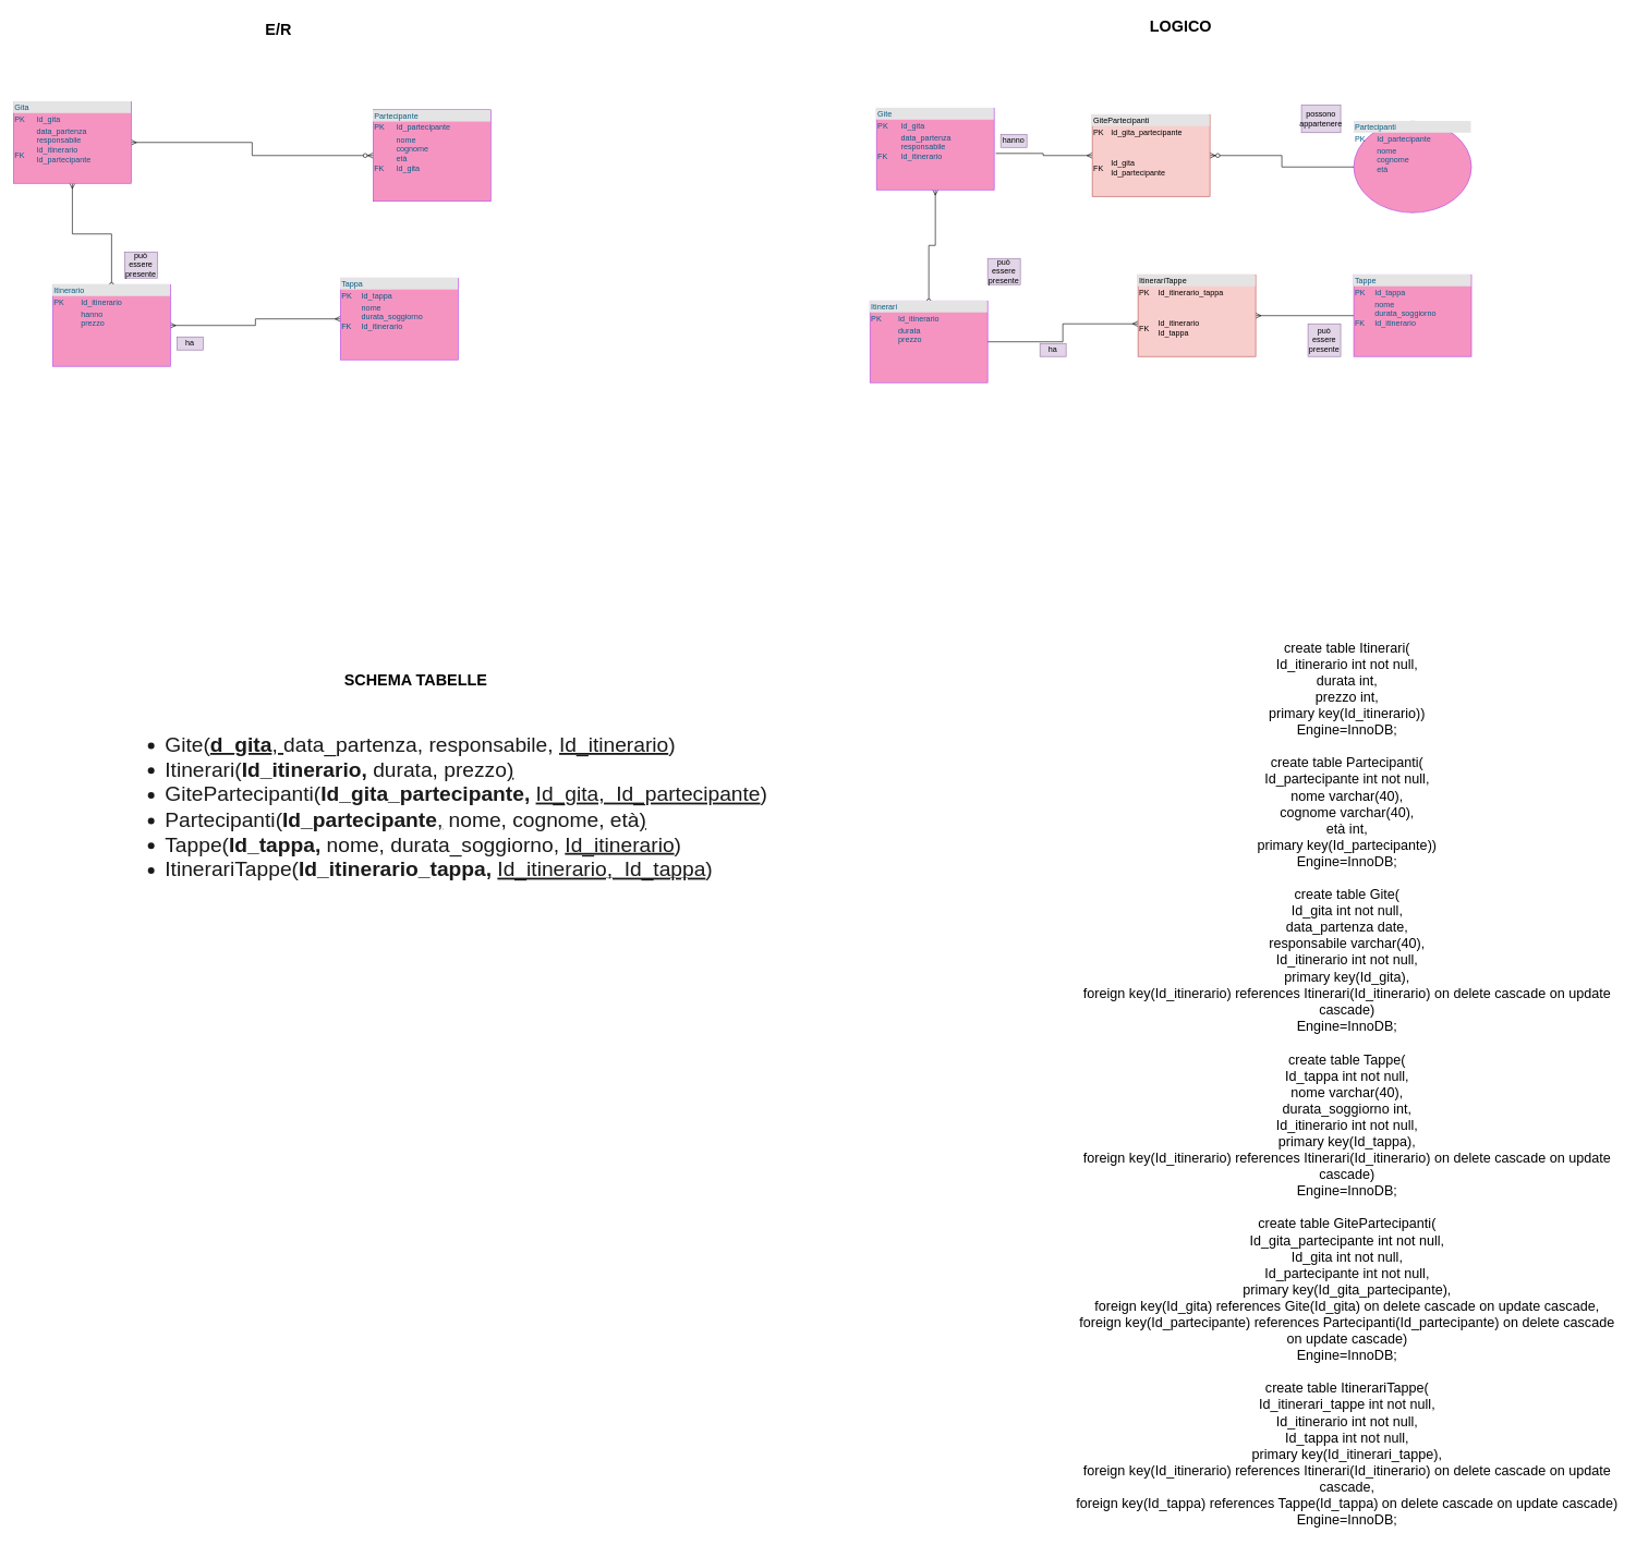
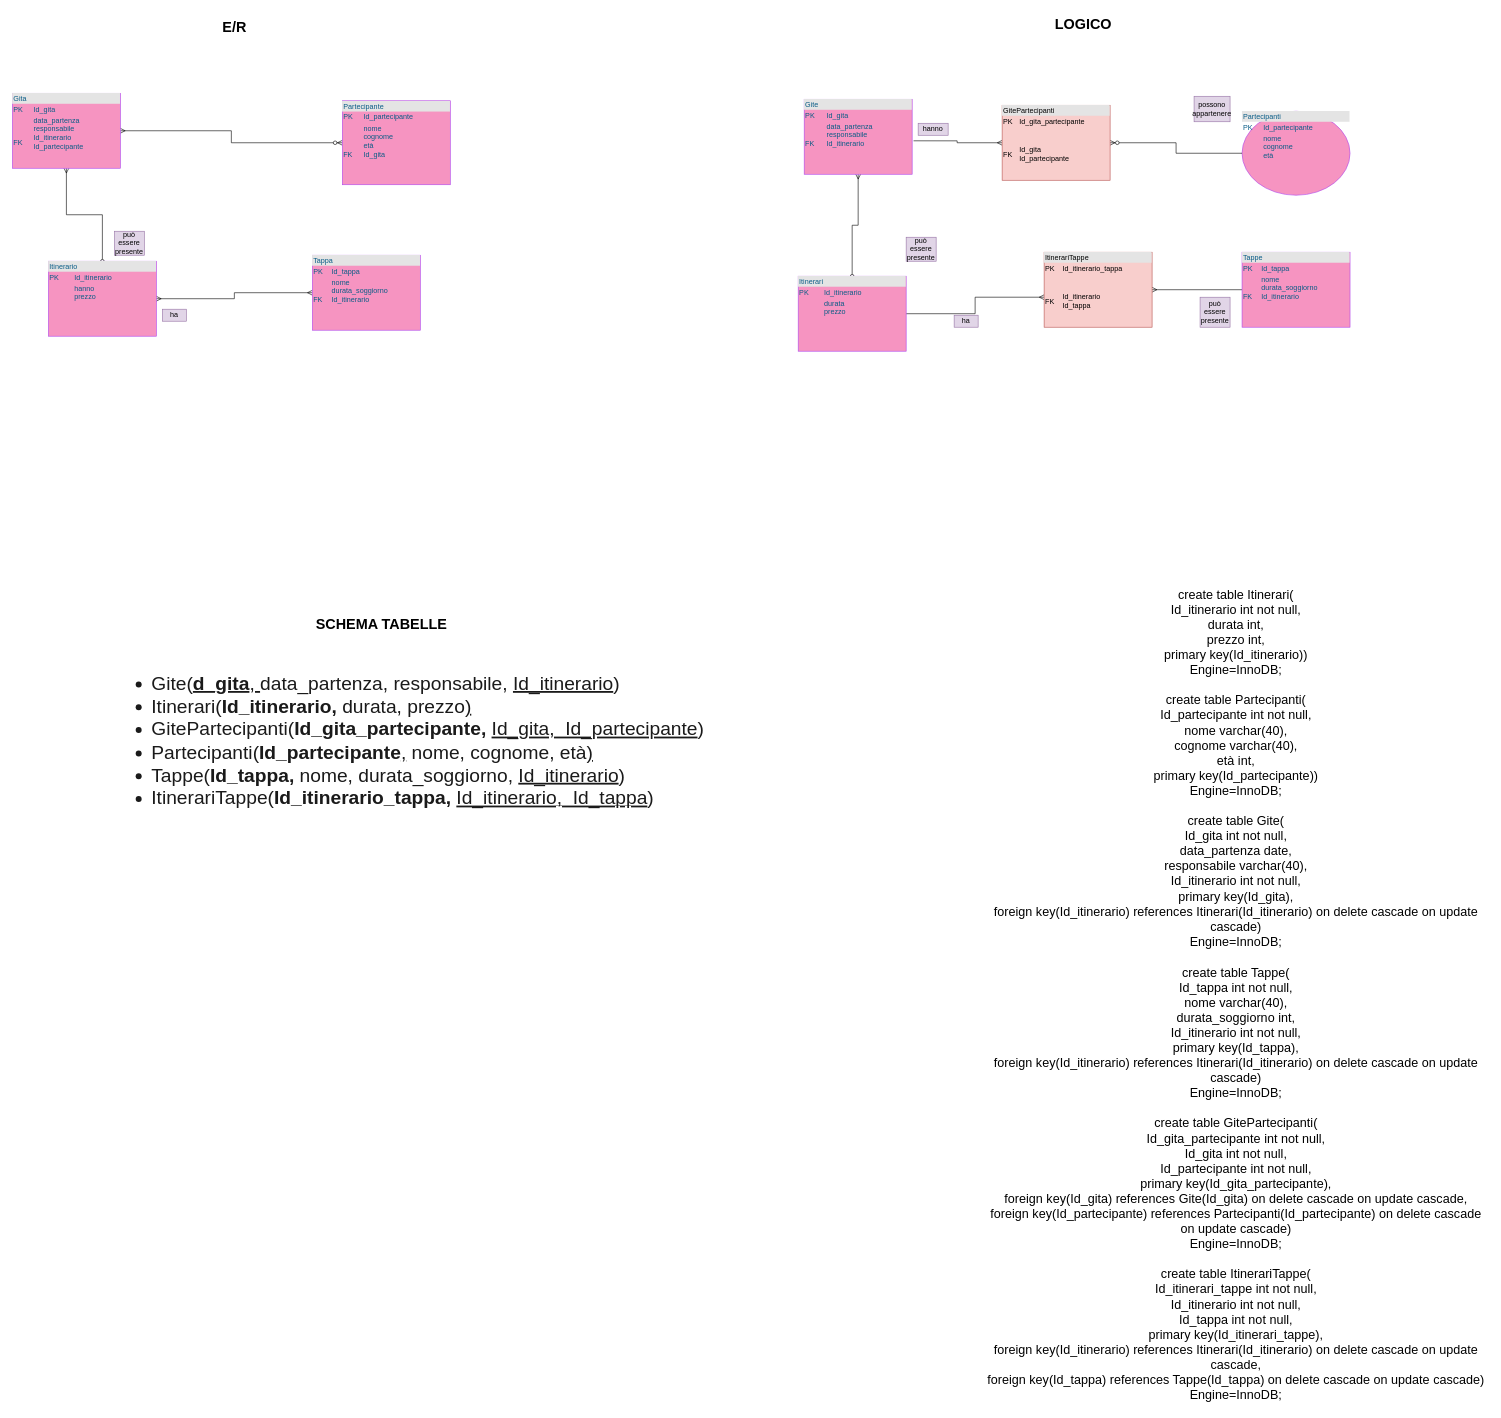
- <mxCell id="26" value="E/R" style="text;strokeColor=none;fillColor=none;html=1;fontSize=24;fontStyle=1;verticalAlign=middle;align=center;rounded=0;sketch=0;" parent="1" vertex="1"><mxGeometry x="375" y="25" width="100" height="40" as="geometry" /></mxCell>
+ <mxCell id="26" value="E/R" style="text;strokeColor=none;fillColor=none;html=1;fontSize=24;fontStyle=1;verticalAlign=middle;align=center;rounded=0;sketch=0;" parent="1" vertex="1"><mxGeometry x="340" y="25" width="100" height="40" as="geometry" /></mxCell>
- <mxCell id="23" value="hanno" style="text;html=1;strokeColor=#9673a6;fillColor=#e1d5e7;align=center;verticalAlign=middle;whiteSpace=wrap;rounded=0;" parent="1" vertex="1"><mxGeometry x="1530" y="205" width="40" height="20" as="geometry" /></mxCell>
+ <mxCell id="23" value="hanno" style="text;html=1;strokeColor=#9673a6;fillColor=#e1d5e7;align=center;verticalAlign=middle;whiteSpace=wrap;rounded=0;" parent="1" vertex="1"><mxGeometry x="1530" y="205" width="50" height="20" as="geometry" /></mxCell>
